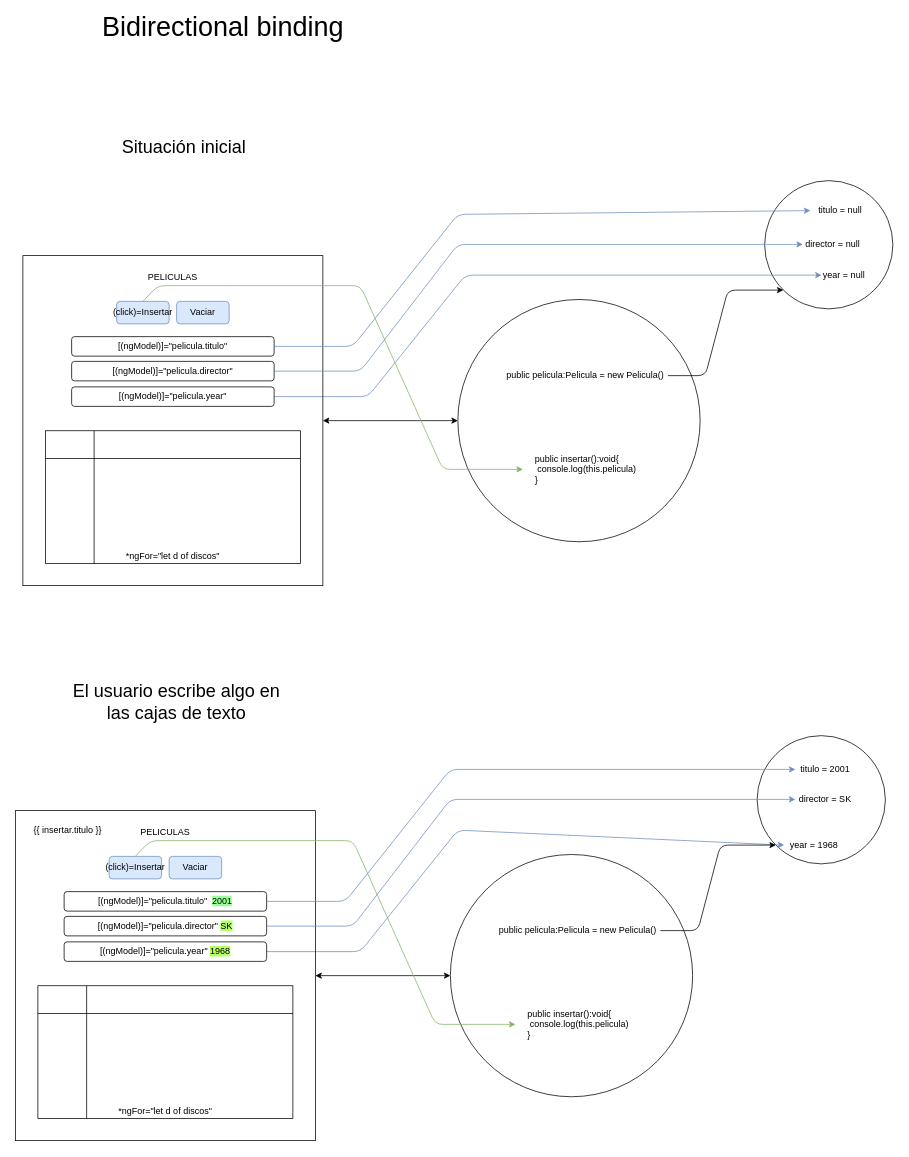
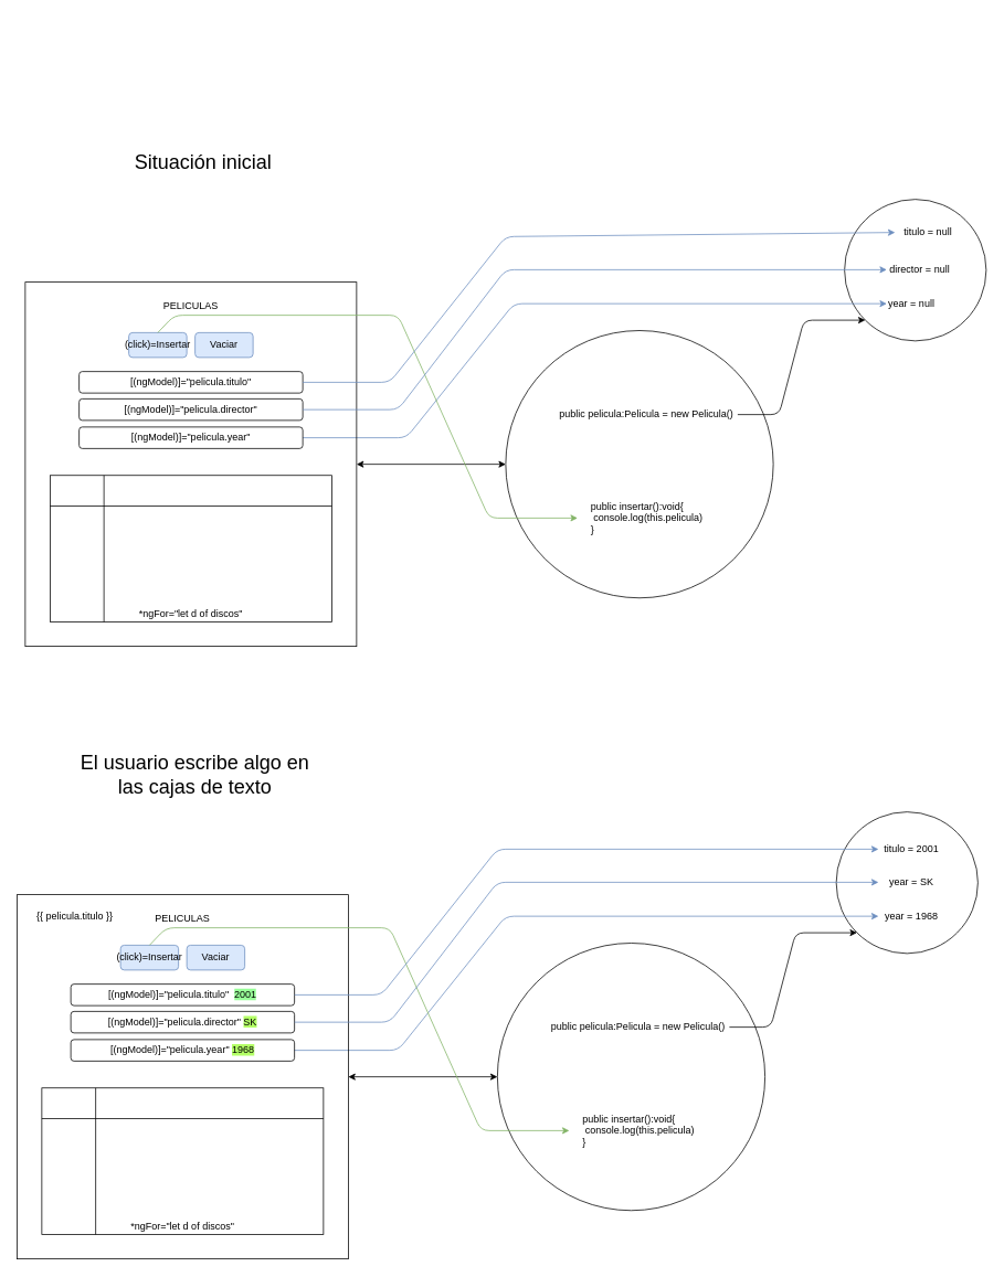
- <mxCell id="24" value="&lt;font style=&quot;font-size: 36px&quot;&gt;Bidirectional binding&lt;/font&gt;" style="text;html=1;strokeColor=none;fillColor=none;align=center;verticalAlign=middle;whiteSpace=wrap;rounded=0;" parent="1" vertex="1"><mxGeometry x="90" y="20" width="414" height="30" as="geometry" /></mxCell>
- <mxCell id="20" value="year = null" style="text;html=1;strokeColor=none;fillColor=none;align=center;verticalAlign=middle;whiteSpace=wrap;rounded=0;" parent="1" vertex="1"><mxGeometry x="1095" y="351" width="60" height="30" as="geometry" /></mxCell>
+ <mxCell id="20" value="year = null" style="text;html=1;strokeColor=none;fillColor=none;align=center;verticalAlign=middle;whiteSpace=wrap;rounded=0;" parent="1" vertex="1"><mxGeometry x="1070" y="351" width="60" height="30" as="geometry" /></mxCell>
- <mxCell id="43" value="director = SK" style="text;html=1;strokeColor=none;fillColor=none;align=center;verticalAlign=middle;whiteSpace=wrap;rounded=0;" parent="1" vertex="1"><mxGeometry x="1060" y="1050" width="80" height="30" as="geometry" /></mxCell>
+ <mxCell id="43" value="year = SK" style="text;html=1;strokeColor=none;fillColor=none;align=center;verticalAlign=middle;whiteSpace=wrap;rounded=0;" parent="1" vertex="1"><mxGeometry x="1060" y="1050" width="80" height="30" as="geometry" /></mxCell>
- <mxCell id="49" value="{{ insertar.titulo }}" style="text;html=1;strokeColor=none;fillColor=none;align=center;verticalAlign=middle;whiteSpace=wrap;rounded=0;" parent="1" vertex="1"><mxGeometry x="40" y="1091" width="100" height="30" as="geometry" /></mxCell>
+ <mxCell id="49" value="{{ pelicula.titulo }}" style="text;html=1;strokeColor=none;fillColor=none;align=center;verticalAlign=middle;whiteSpace=wrap;rounded=0;" parent="1" vertex="1"><mxGeometry x="40" y="1091" width="100" height="30" as="geometry" /></mxCell>
- <mxCell id="44" value="year = 1968" style="text;html=1;strokeColor=none;fillColor=none;align=center;verticalAlign=middle;whiteSpace=wrap;rounded=0;" parent="1" vertex="1"><mxGeometry x="1045" y="1111" width="80" height="30" as="geometry" /></mxCell>
+ <mxCell id="44" value="year = 1968" style="text;html=1;strokeColor=none;fillColor=none;align=center;verticalAlign=middle;whiteSpace=wrap;rounded=0;" parent="1" vertex="1"><mxGeometry x="1060" y="1091" width="80" height="30" as="geometry" /></mxCell>
